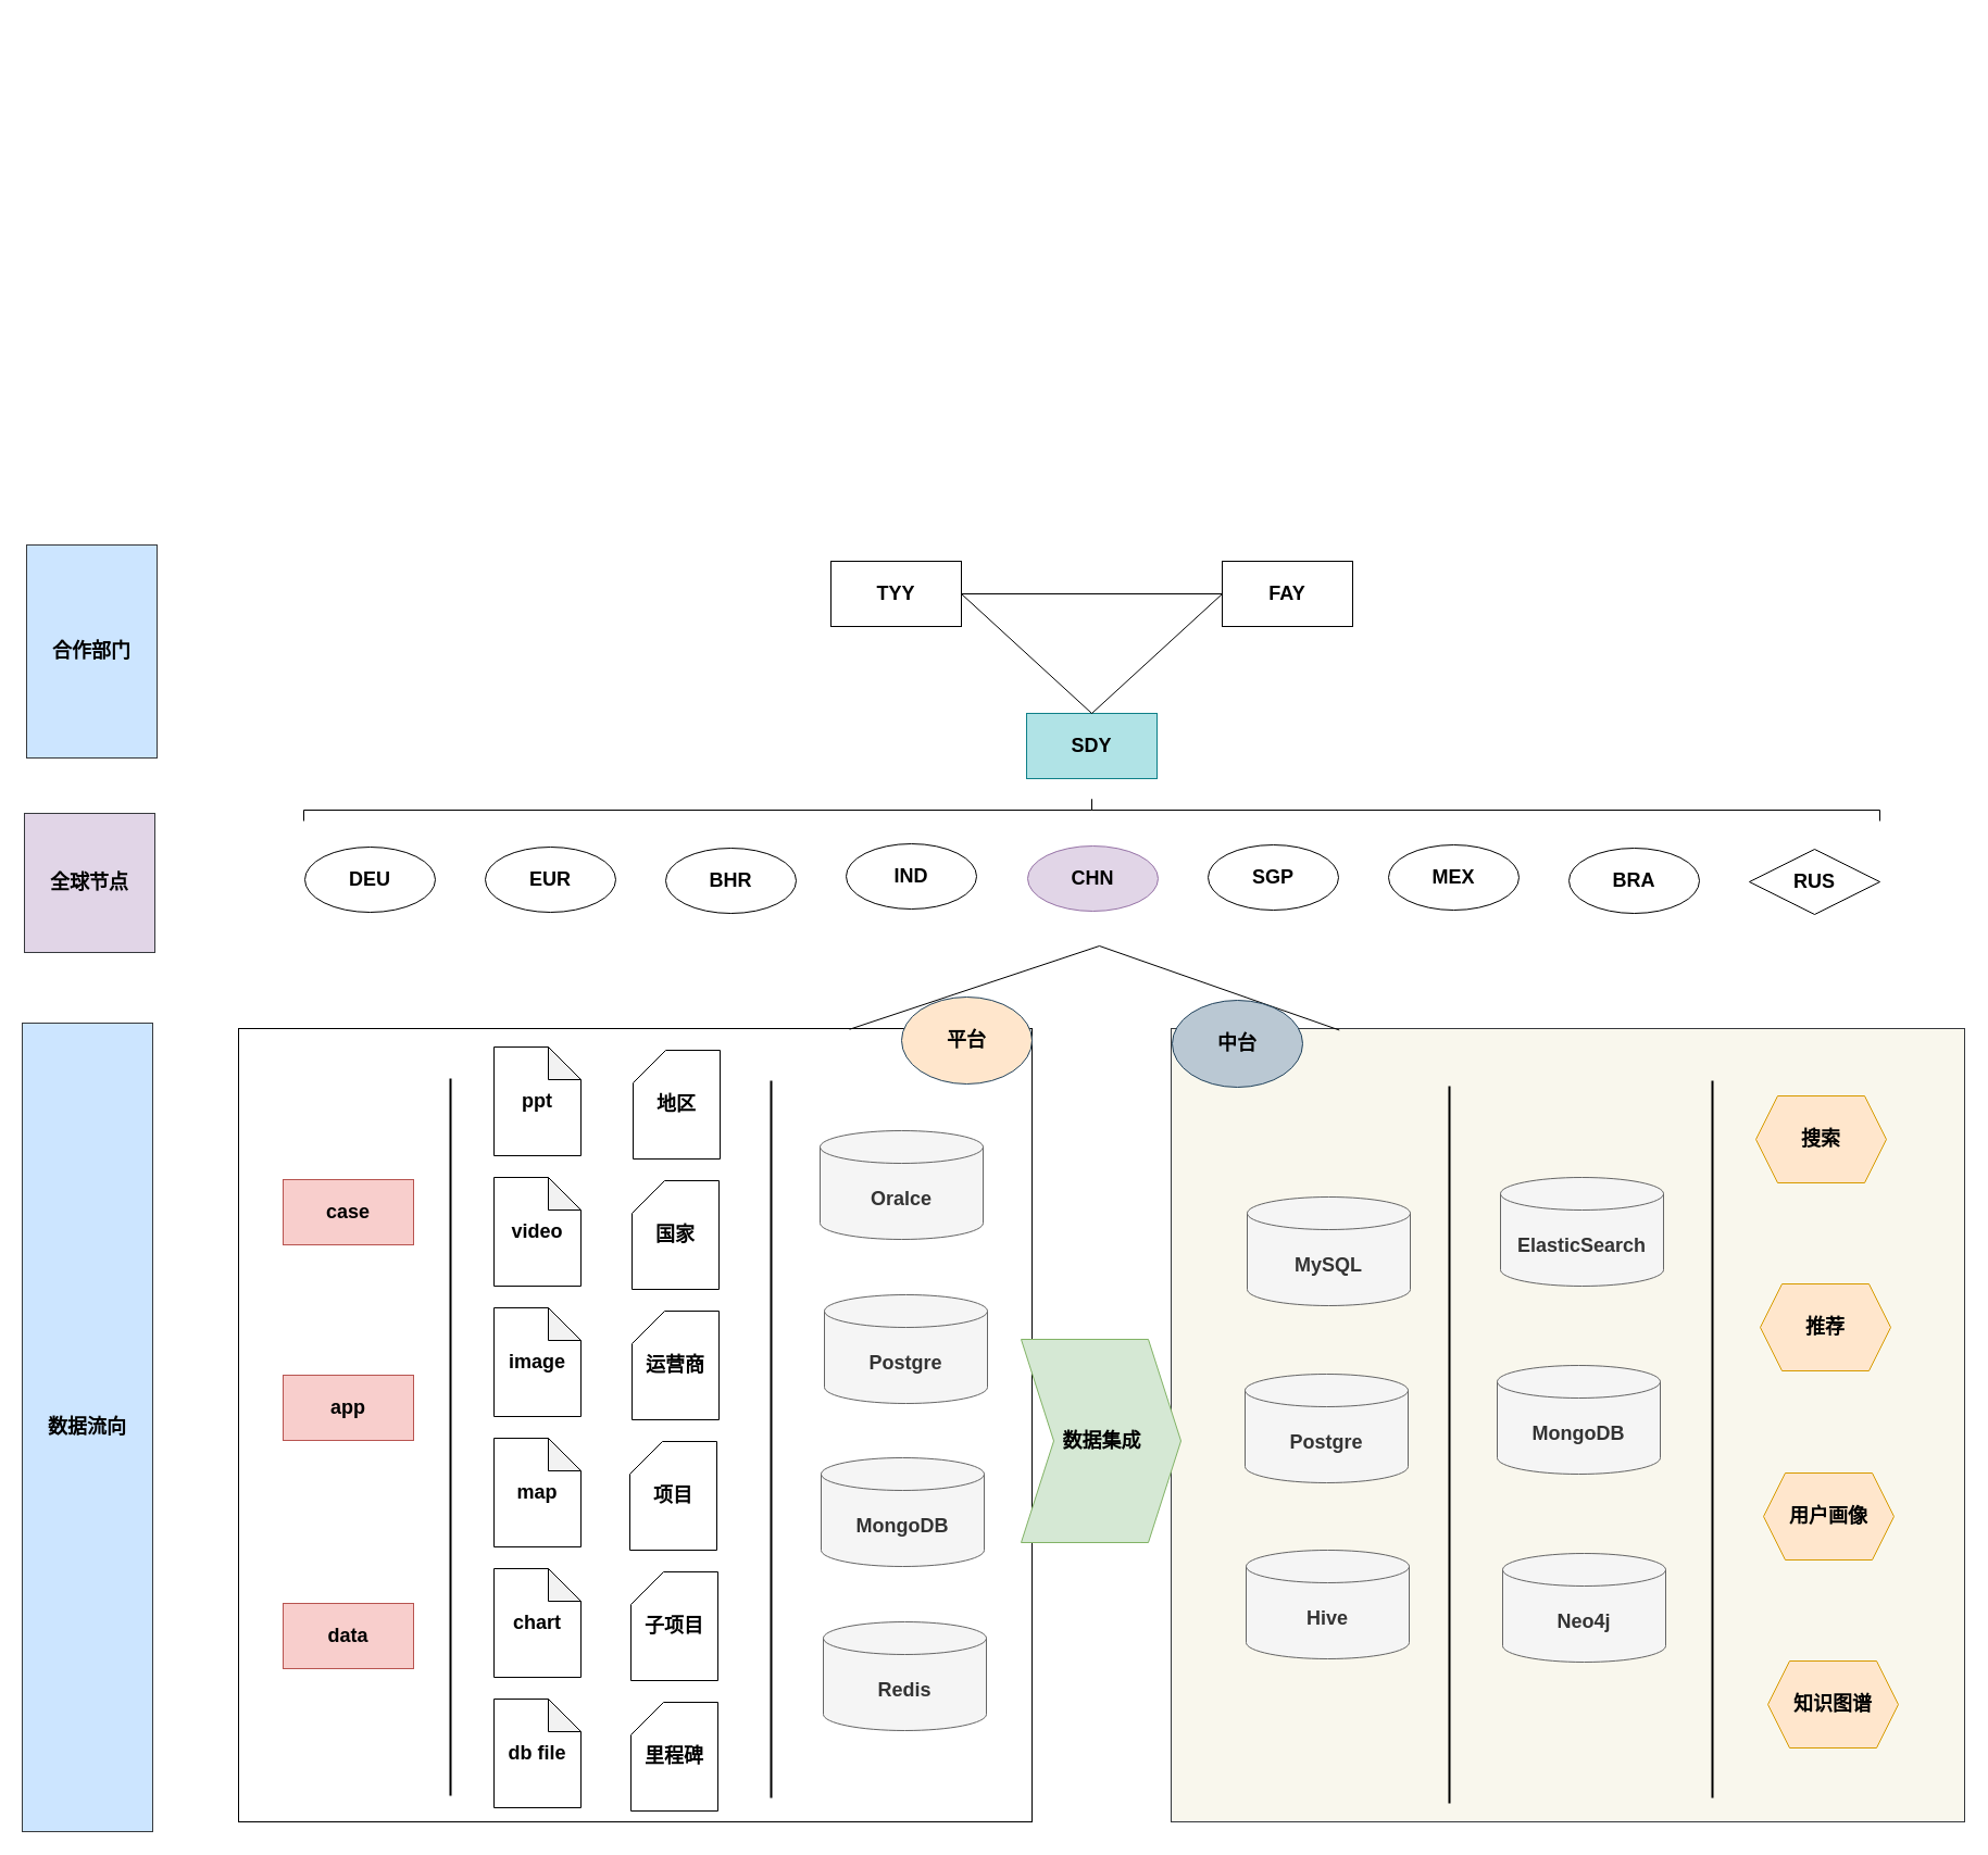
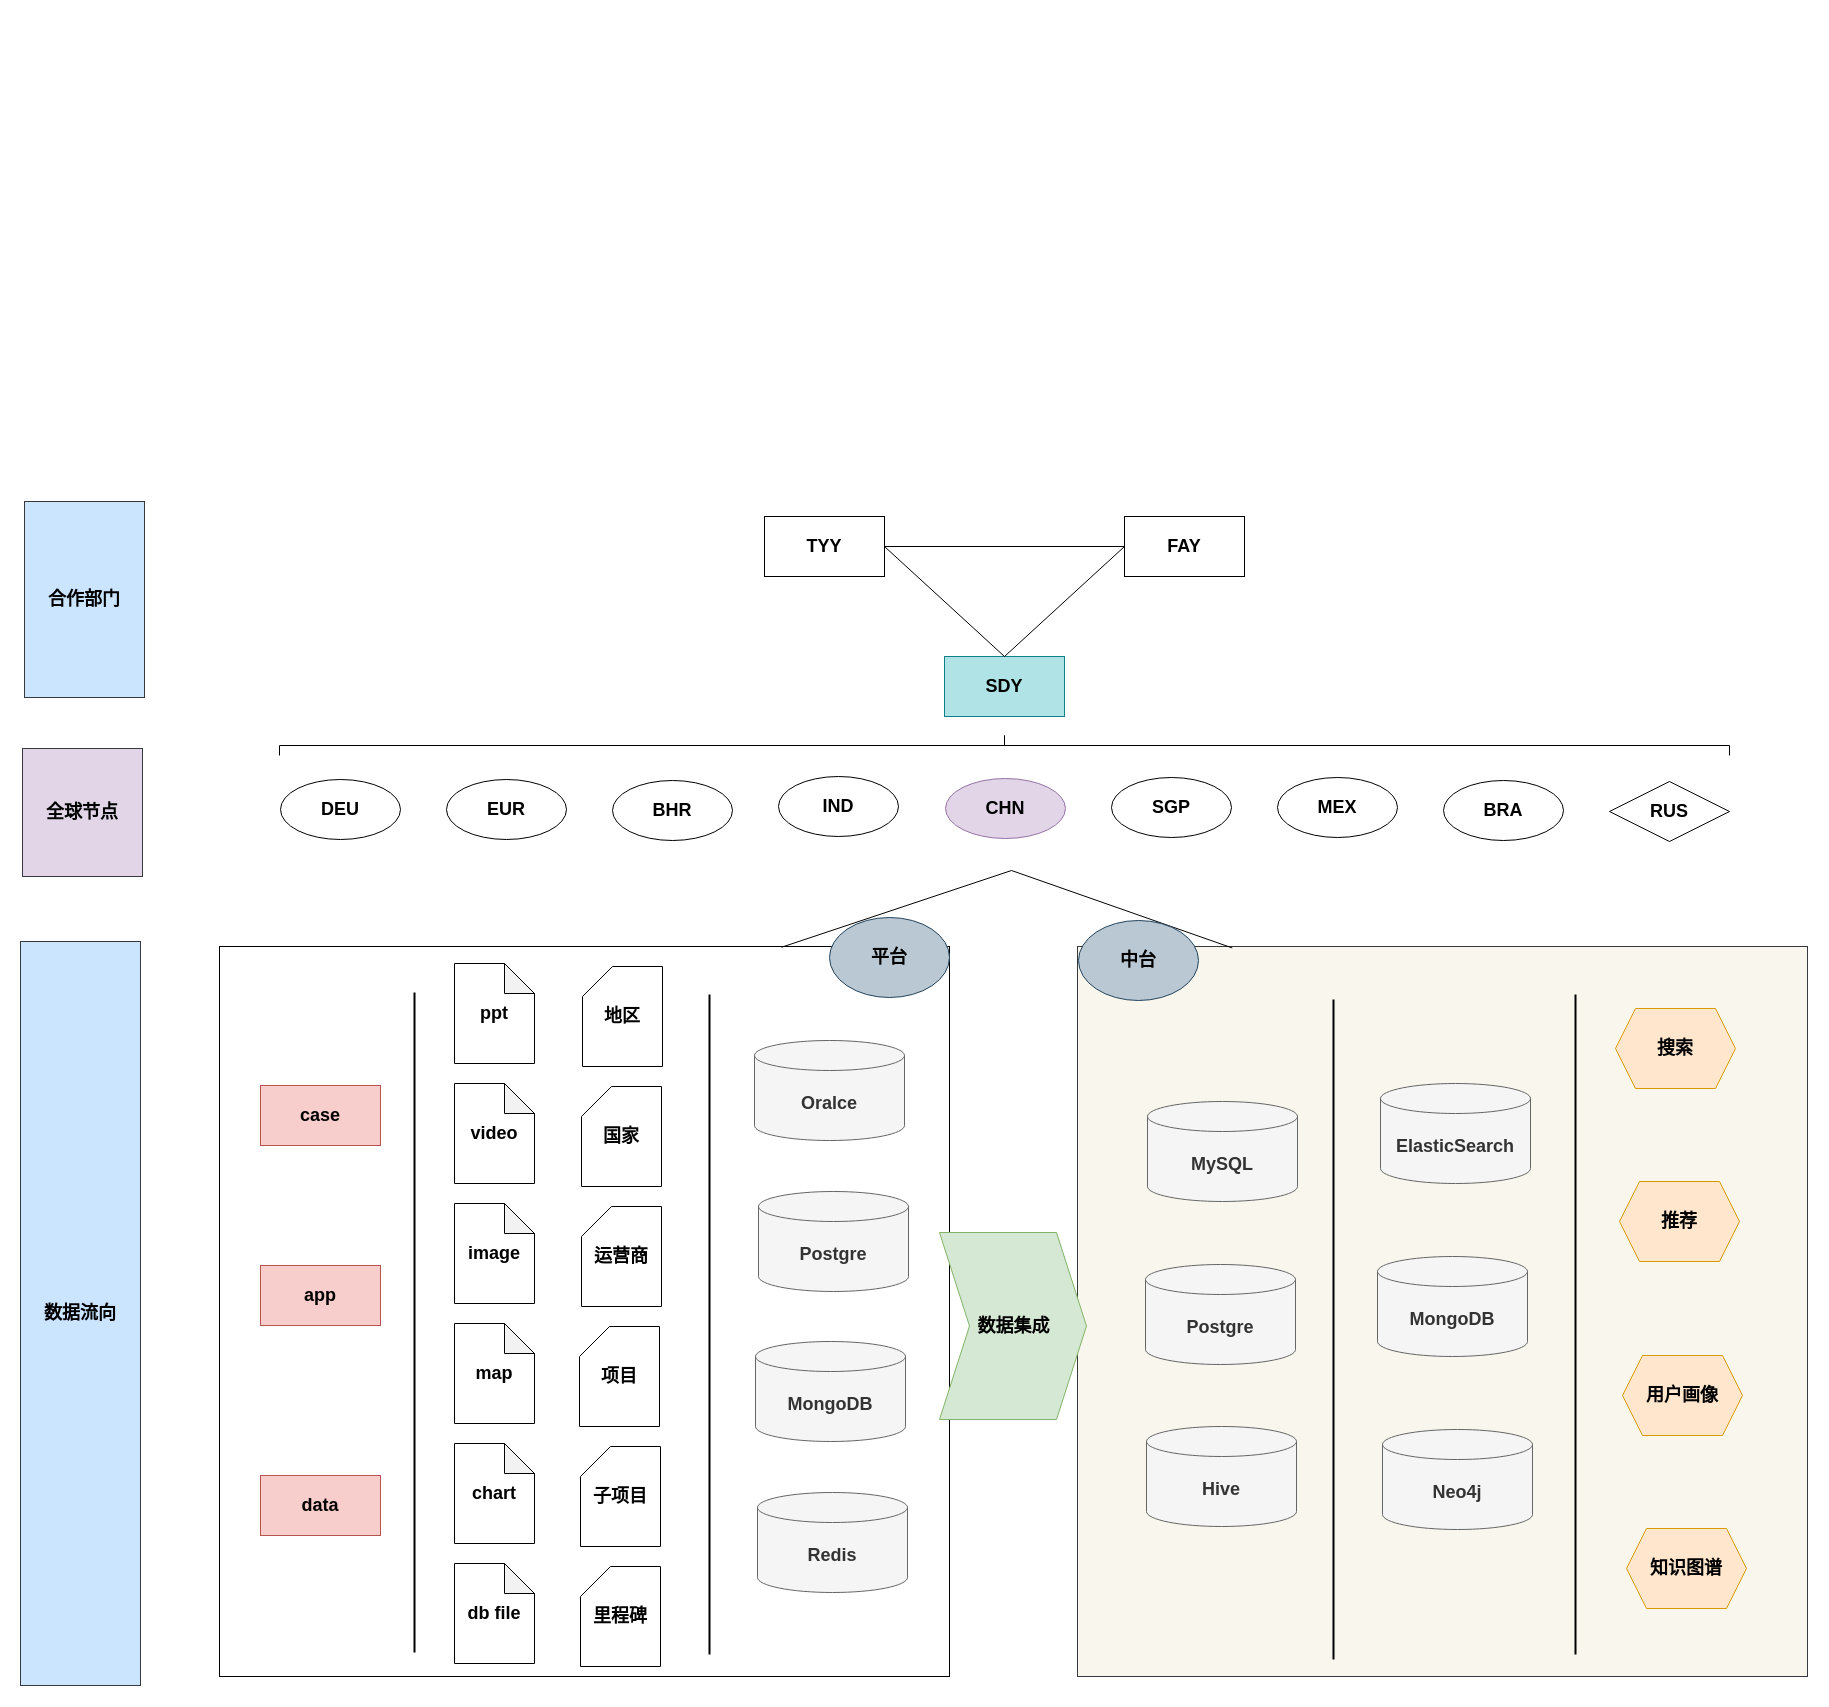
- <mxCell id="47" value="平台" style="ellipse;whiteSpace=wrap;html=1;rounded=0;fontSize=18;fontStyle=1;fillColor=#ffe6cc;strokeColor=#23445d;" parent="1" vertex="1"><mxGeometry x="829" y="917" width="120" height="80" as="geometry" /></mxCell>
+ <mxCell id="47" value="平台" style="ellipse;whiteSpace=wrap;html=1;rounded=0;fontSize=18;fontStyle=1;fillColor=#bac8d3;strokeColor=#23445d;" parent="1" vertex="1"><mxGeometry x="829" y="917" width="120" height="80" as="geometry" /></mxCell>
